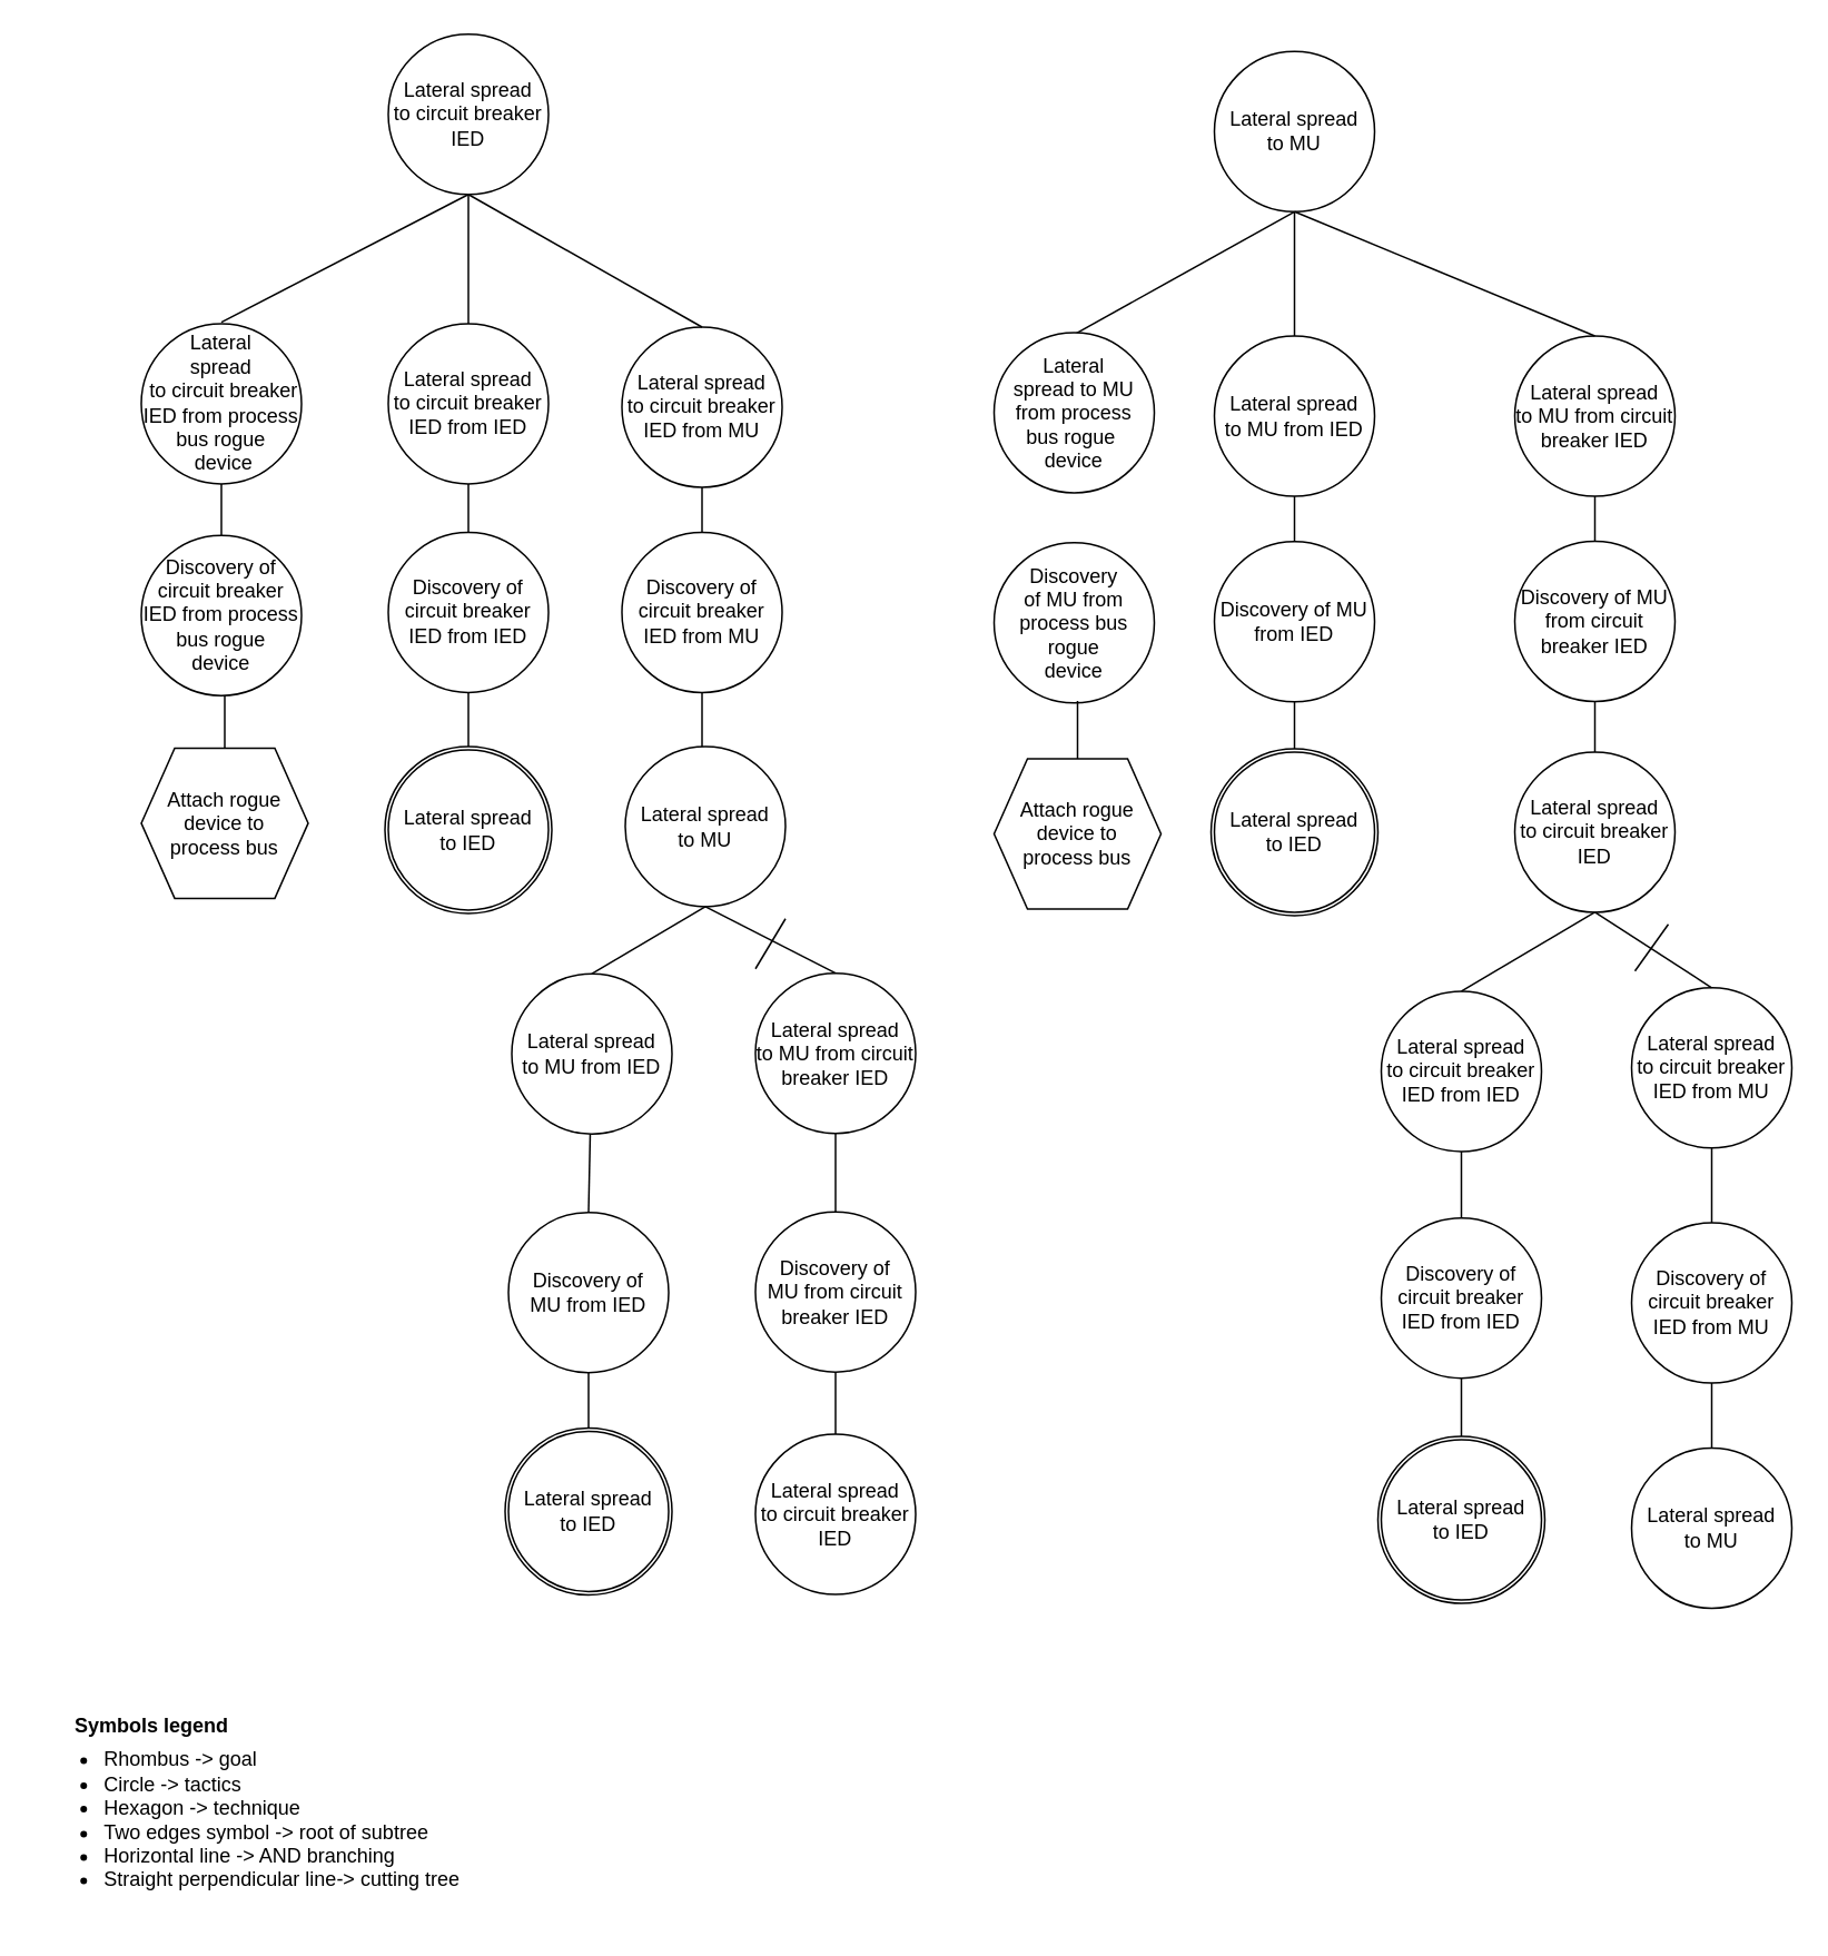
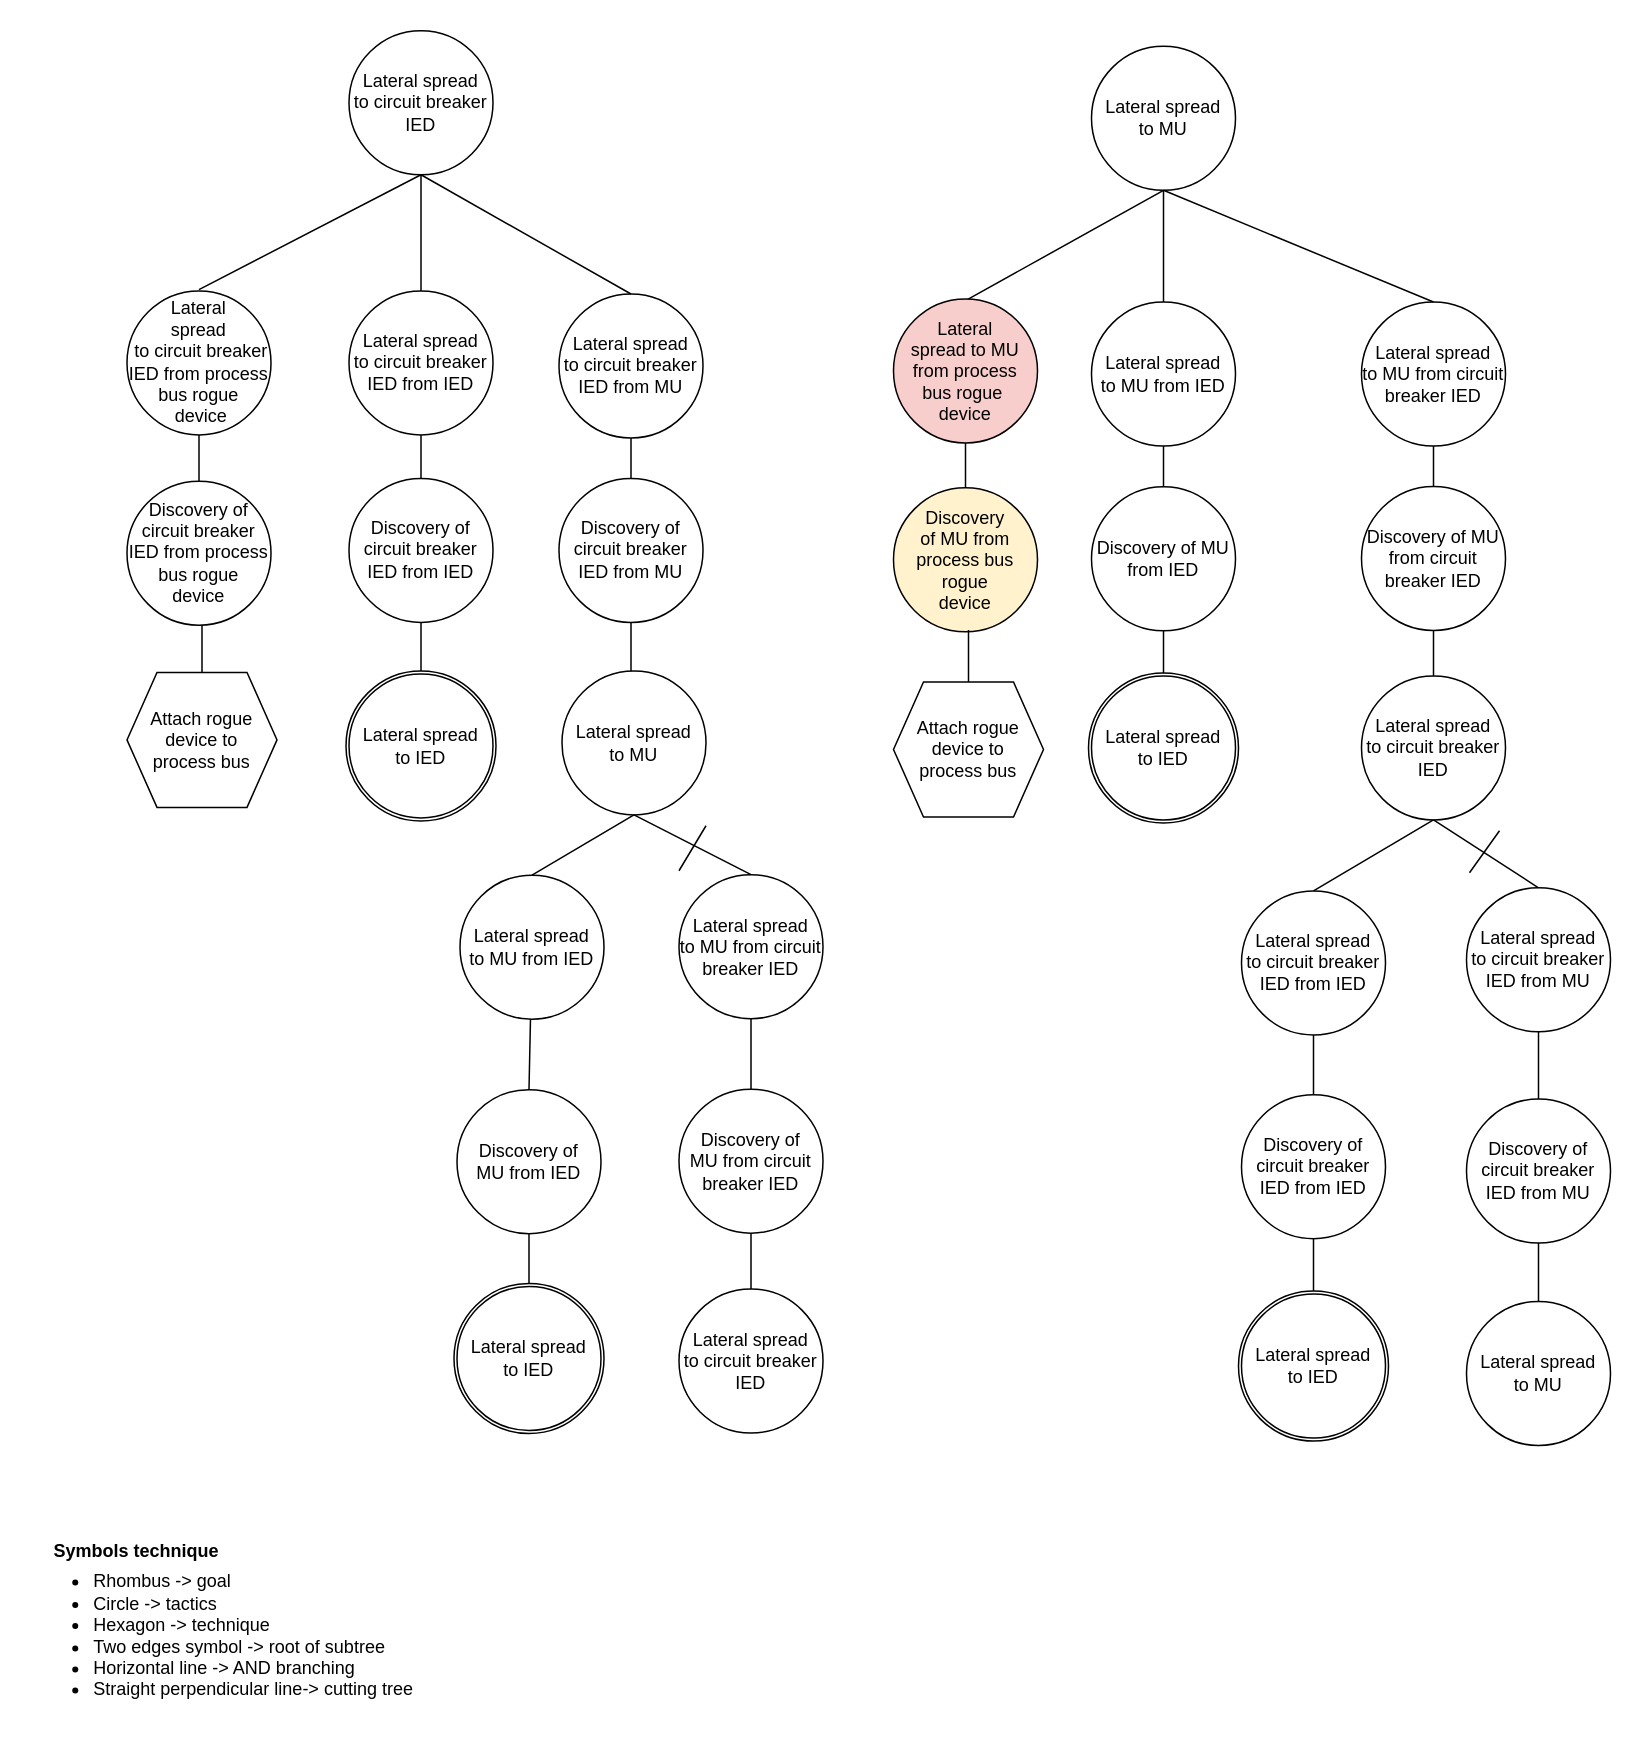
- <mxCell id="67" value="Lateral &lt;br&gt;spread to MU from process &lt;br&gt;bus rogue&amp;nbsp;&lt;br&gt;device" style="ellipse;whiteSpace=wrap;html=1;aspect=fixed;" parent="1" vertex="1"><mxGeometry x="595" y="198.79" width="96" height="96" as="geometry" /></mxCell>
+ <mxCell id="67" value="Lateral &lt;br&gt;spread to MU from process &lt;br&gt;bus rogue&amp;nbsp;&lt;br&gt;device" style="ellipse;whiteSpace=wrap;html=1;aspect=fixed;fillColor=#f8cecc;" parent="1" vertex="1"><mxGeometry x="595" y="198.79" width="96" height="96" as="geometry" /></mxCell>
+ <mxCell id="68" value="" style="endArrow=none;html=1;rounded=0;entryX=0.5;entryY=1;entryDx=0;entryDy=0;" parent="1" source="69" target="67" edge="1"><mxGeometry width="50" height="50" relative="1" as="geometry"><mxPoint x="586" y="317.97" as="sourcePoint" /><mxPoint x="540.88" y="296.23" as="targetPoint" /><Array as="points" /></mxGeometry></mxCell>
- <mxCell id="69" value="Discovery &lt;br&gt;of MU from process bus rogue &lt;br&gt;device" style="ellipse;whiteSpace=wrap;html=1;aspect=fixed;" parent="1" vertex="1"><mxGeometry x="595" y="324.68" width="96" height="96" as="geometry" /></mxCell>
+ <mxCell id="69" value="Discovery &lt;br&gt;of MU from process bus rogue &lt;br&gt;device" style="ellipse;whiteSpace=wrap;html=1;aspect=fixed;fillColor=#fff2cc;" parent="1" vertex="1"><mxGeometry x="595" y="324.68" width="96" height="96" as="geometry" /></mxCell>
- <mxCell id="2" value="&lt;font style=&quot;font-size: 12px&quot;&gt;Symbols legend&lt;/font&gt;" style="text;strokeColor=none;fillColor=none;html=1;fontSize=24;fontStyle=1;verticalAlign=middle;align=center;" parent="1" vertex="1"><mxGeometry x="40" y="1010" width="100" height="40" as="geometry" /></mxCell>
+ <mxCell id="2" value="&lt;font style=&quot;font-size: 12px&quot;&gt;Symbols technique&lt;/font&gt;" style="text;strokeColor=none;fillColor=none;html=1;fontSize=24;fontStyle=1;verticalAlign=middle;align=center;" parent="1" vertex="1"><mxGeometry x="40" y="1010" width="100" height="40" as="geometry" /></mxCell>
